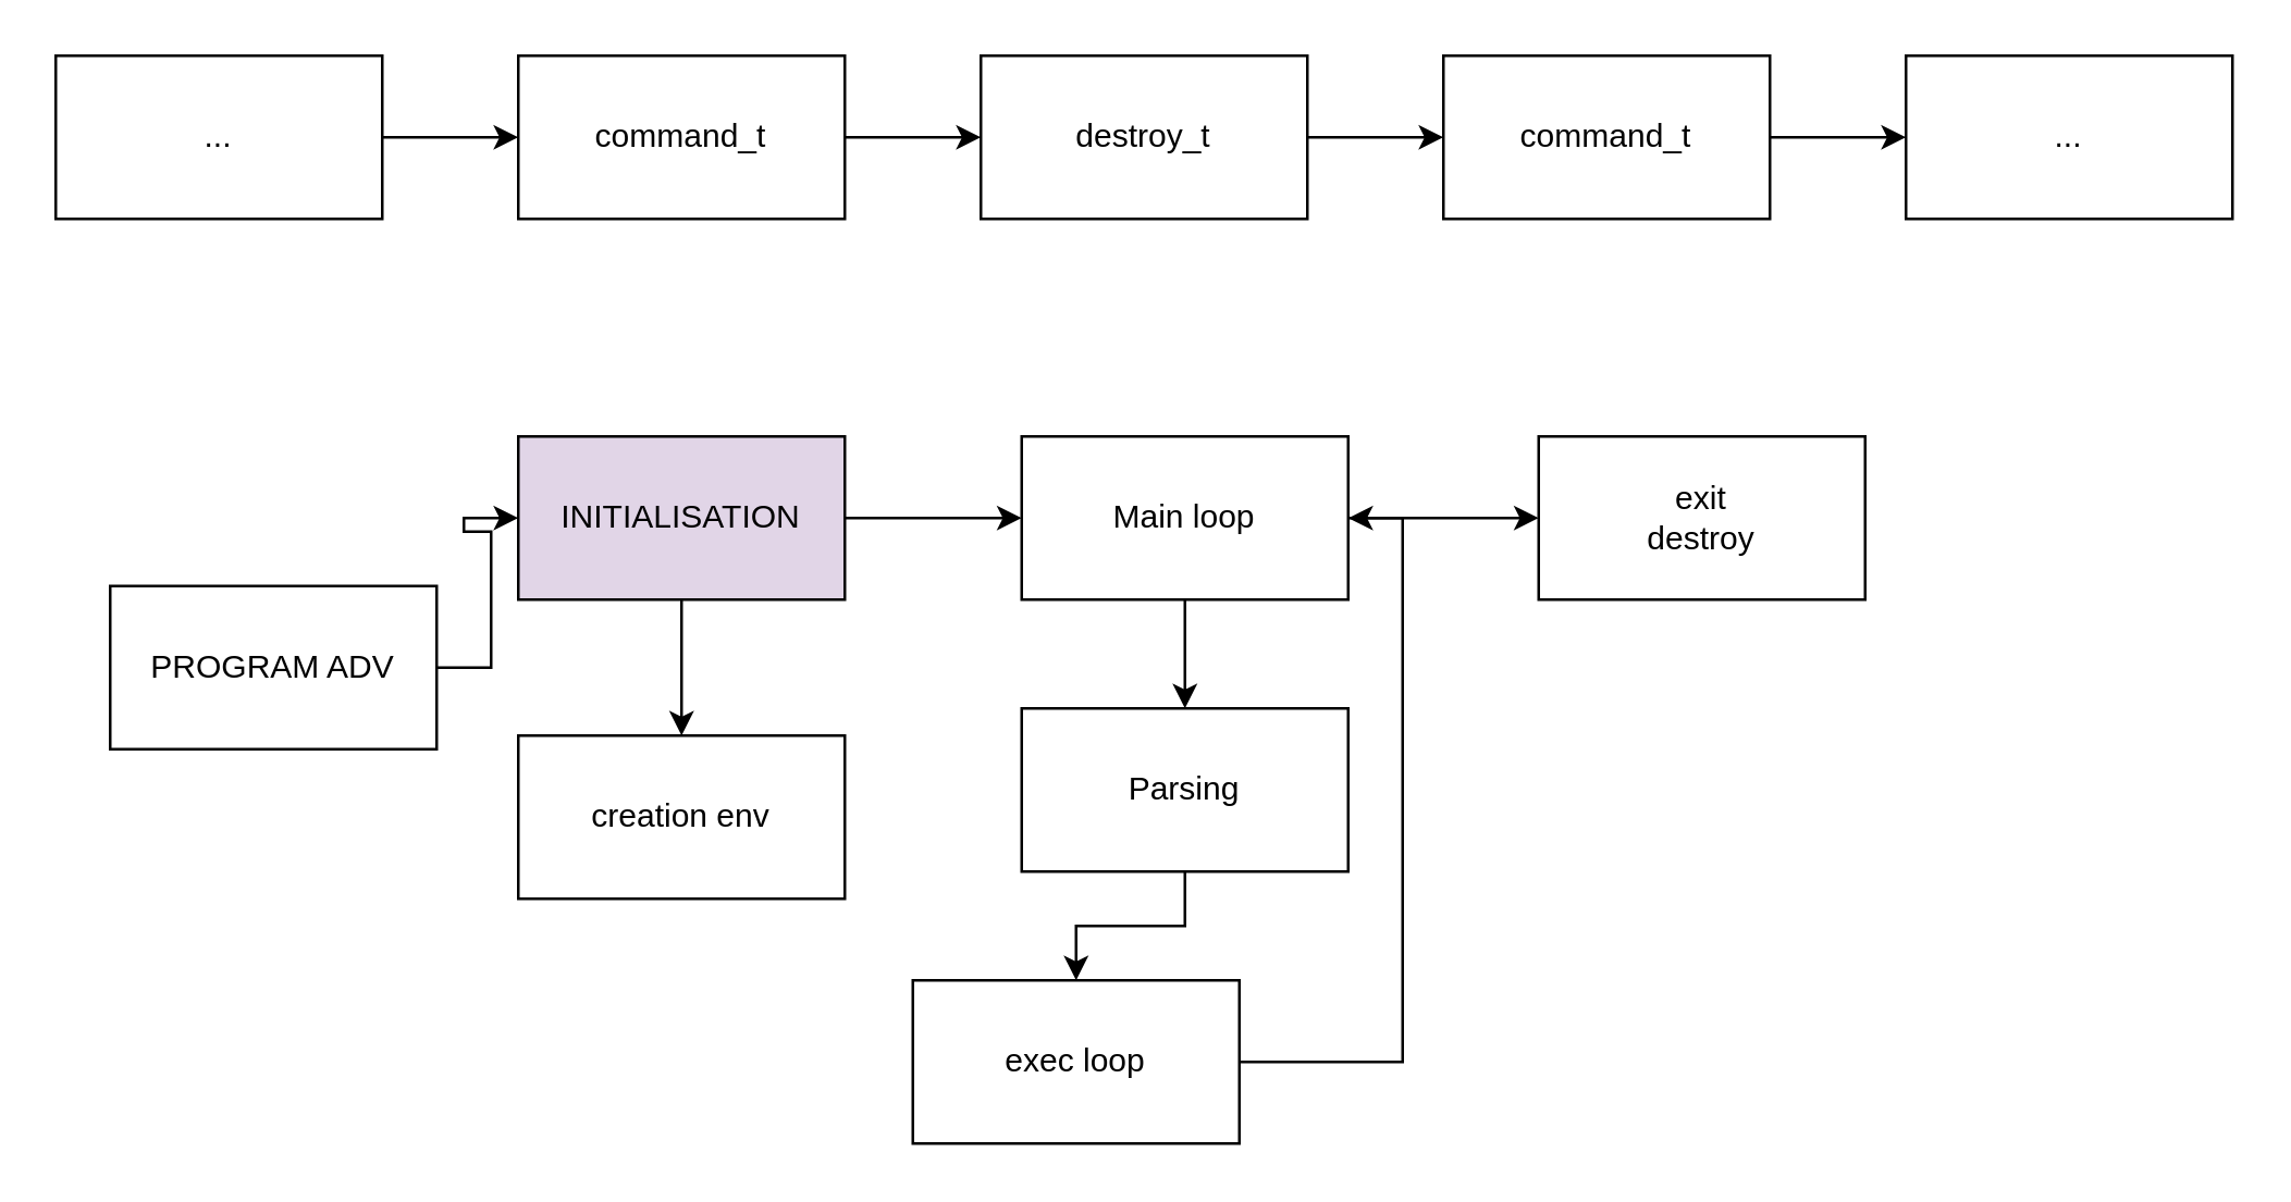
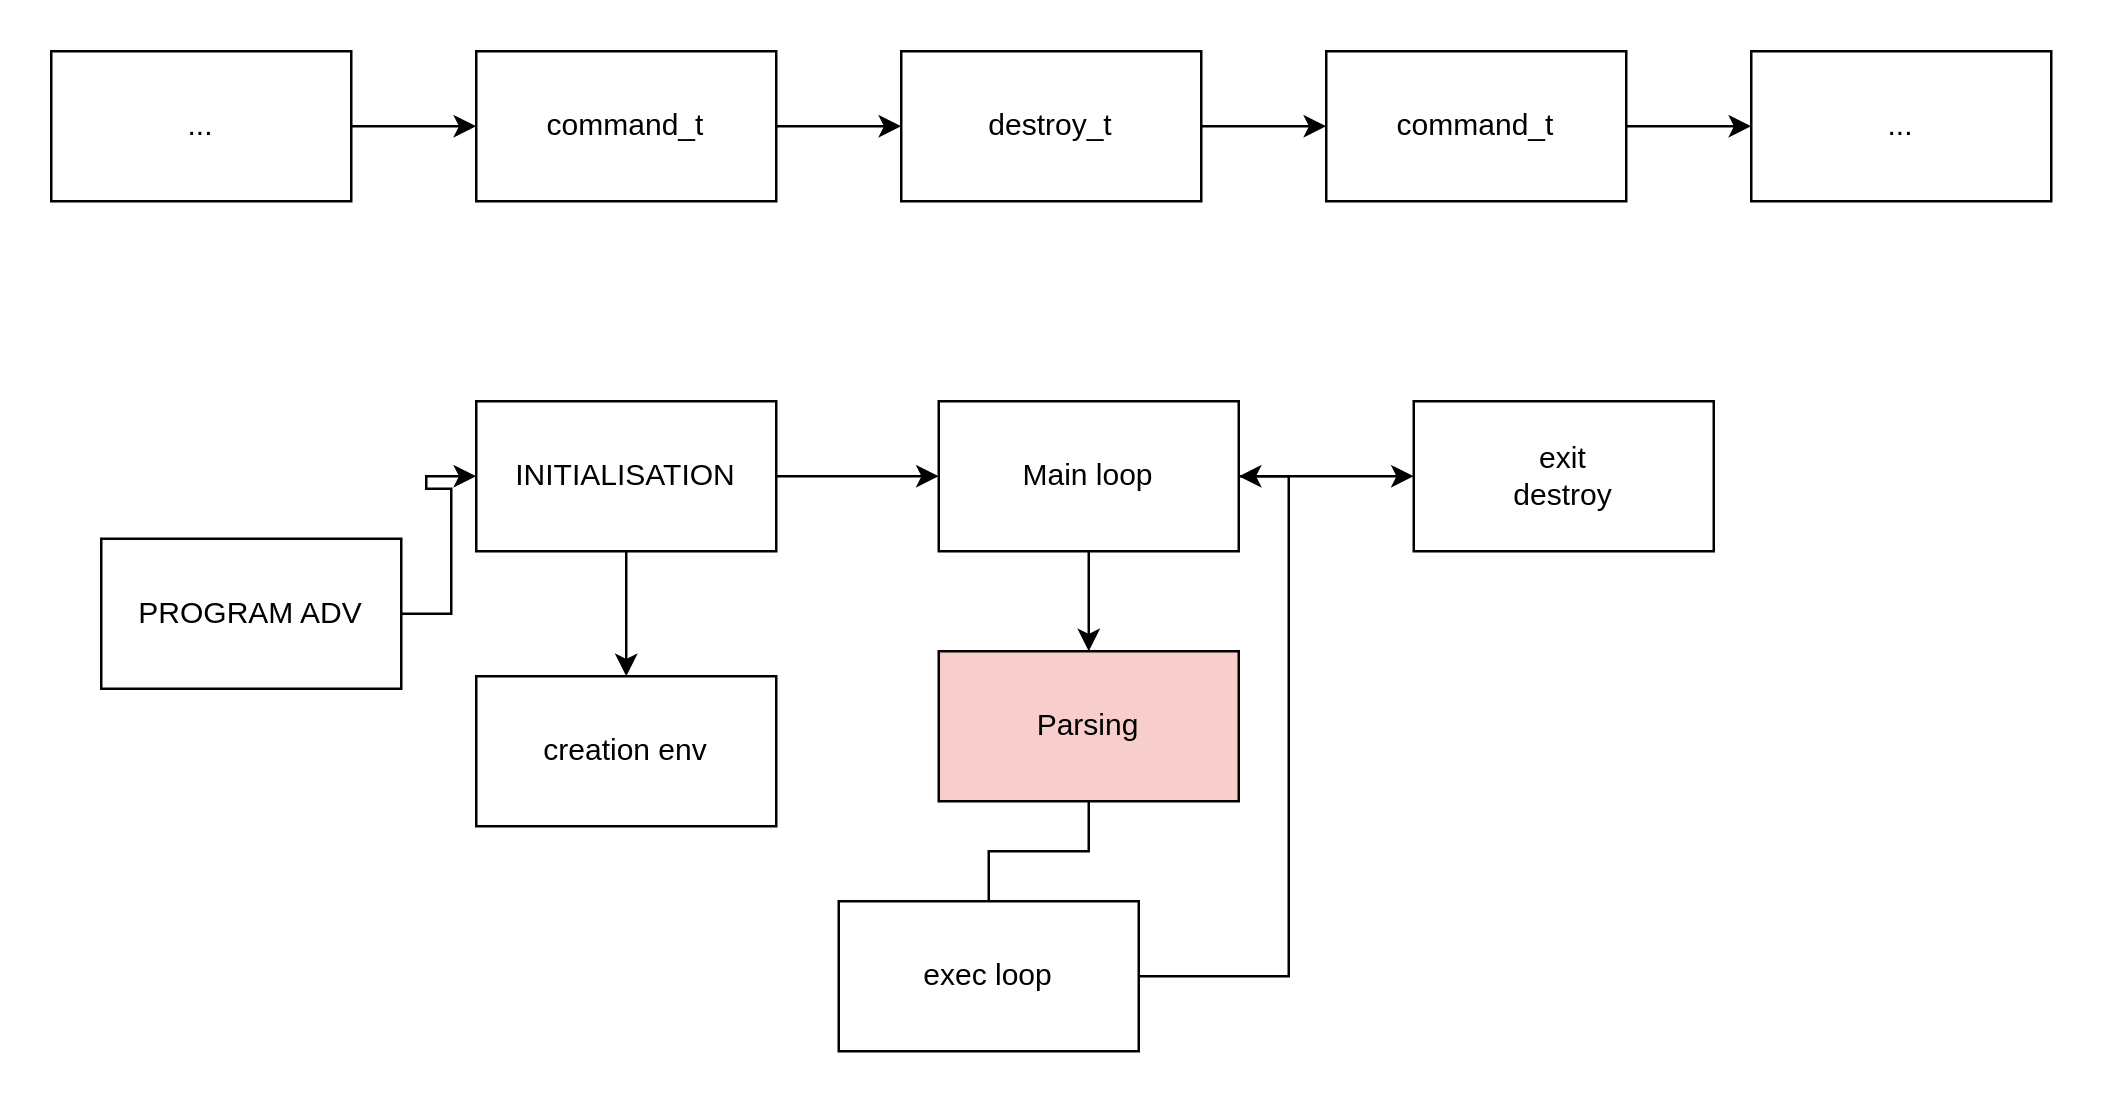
- <mxCell id="15" value="INITIALISATION" style="rounded=0;whiteSpace=wrap;html=1;fillColor=#e1d5e7;" parent="1" vertex="1"><mxGeometry x="190" y="160" width="120" height="60" as="geometry" /></mxCell>
+ <mxCell id="15" value="INITIALISATION" style="rounded=0;whiteSpace=wrap;html=1;" parent="1" vertex="1"><mxGeometry x="190" y="160" width="120" height="60" as="geometry" /></mxCell>
- <mxCell id="21" value="&lt;div&gt;Parsing&lt;/div&gt;" style="rounded=0;whiteSpace=wrap;html=1;" parent="1" vertex="1"><mxGeometry x="375" y="260" width="120" height="60" as="geometry" /></mxCell>
+ <mxCell id="21" value="&lt;div&gt;Parsing&lt;/div&gt;" style="rounded=0;whiteSpace=wrap;html=1;fillColor=#f8cecc;" parent="1" vertex="1"><mxGeometry x="375" y="260" width="120" height="60" as="geometry" /></mxCell>
- <mxCell id="20" style="edgeStyle=orthogonalEdgeStyle;rounded=0;orthogonalLoop=1;jettySize=auto;html=1;entryX=0.5;entryY=0;entryDx=0;entryDy=0;" parent="1" source="21" target="23" edge="1"><mxGeometry relative="1" as="geometry" /></mxCell>
+ <mxCell id="20" style="edgeStyle=orthogonalEdgeStyle;rounded=0;orthogonalLoop=1;jettySize=auto;html=1;entryX=0.5;entryY=0;entryDx=0;entryDy=0;endArrow=none;" parent="1" source="21" target="23" edge="1"><mxGeometry relative="1" as="geometry" /></mxCell>
